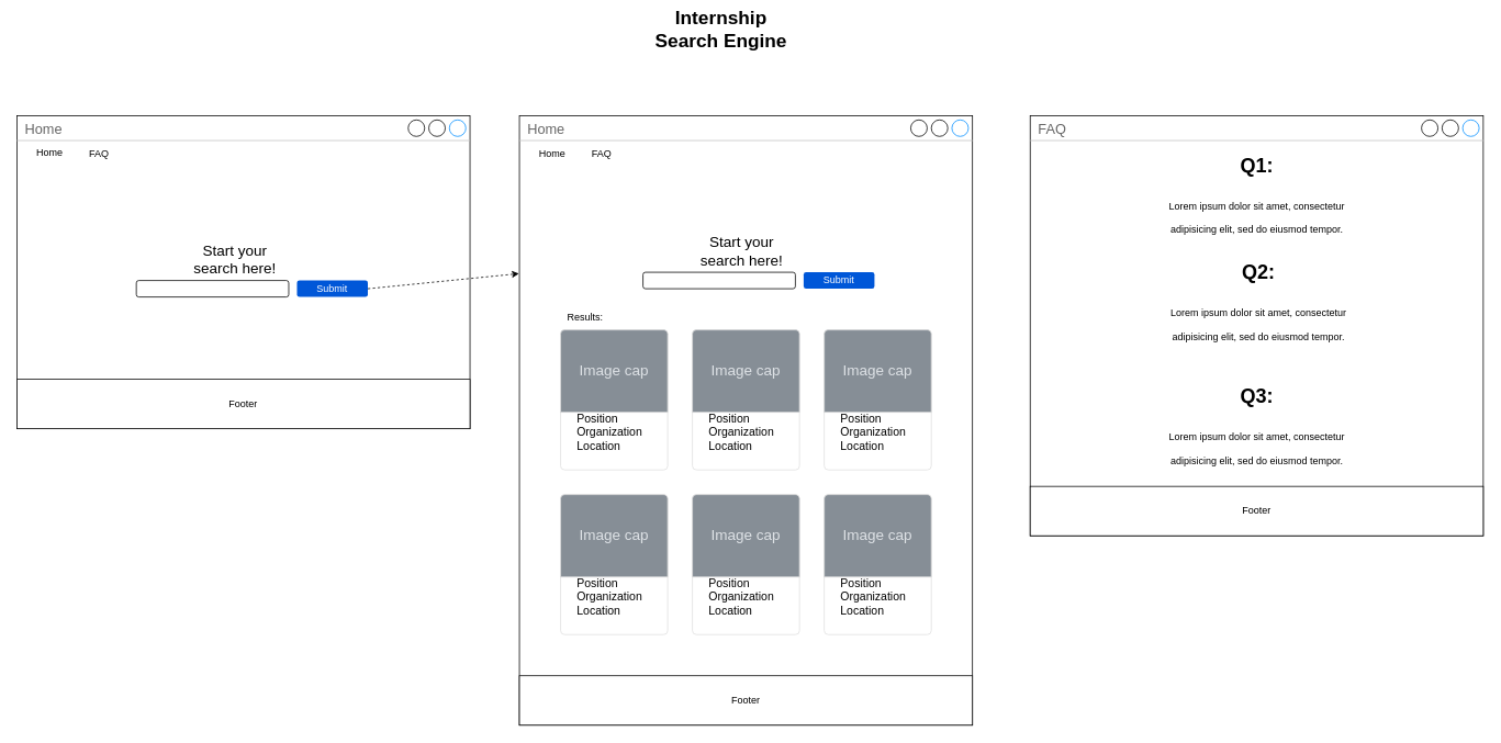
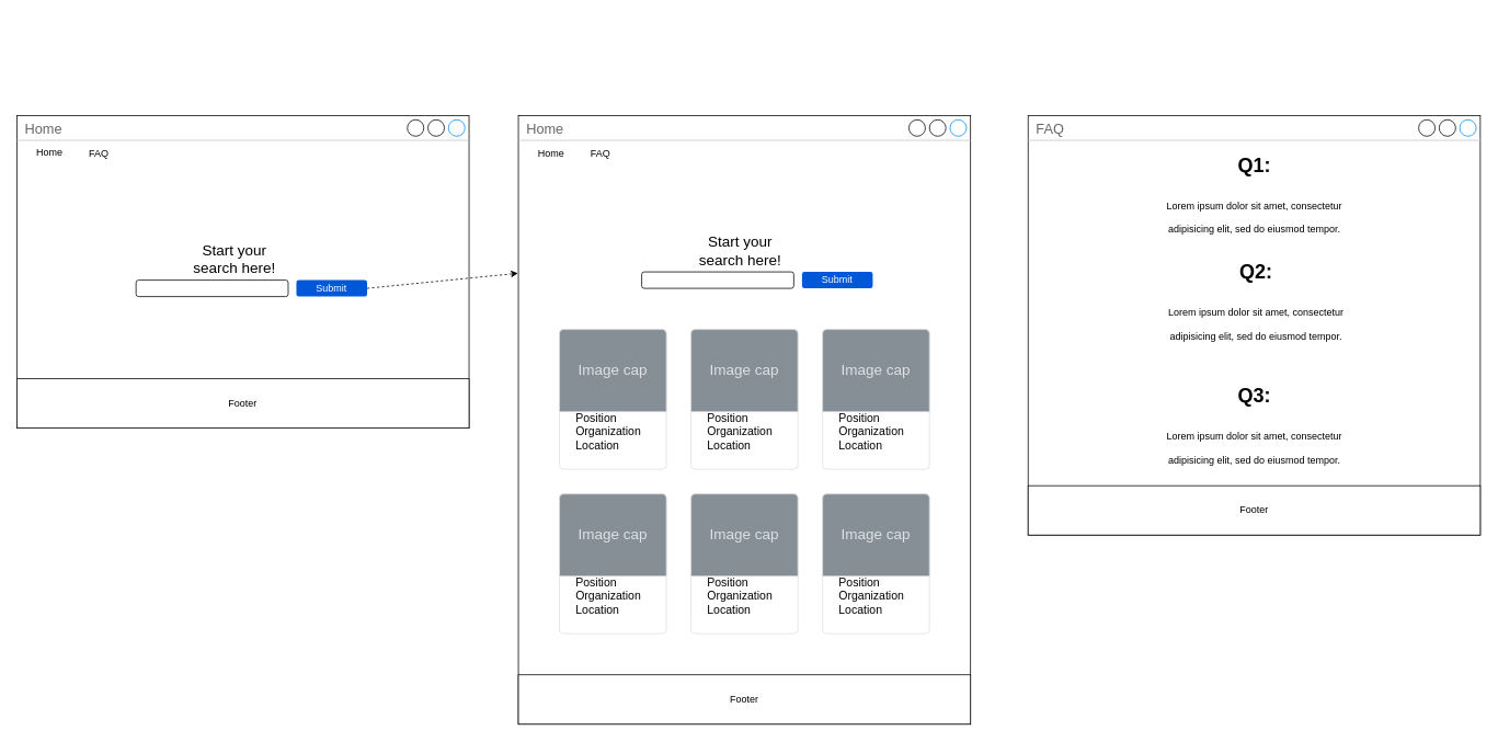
- <mxCell id="31" value="&lt;font style=&quot;font-size: 23px;&quot;&gt;&lt;b&gt;Internship Search Engine&lt;/b&gt;&lt;/font&gt;" style="text;html=1;align=center;verticalAlign=middle;whiteSpace=wrap;rounded=0;" vertex="1" parent="1"><mxGeometry x="780" y="20" width="190" height="30" as="geometry" /></mxCell>
- <mxCell id="28" value="Results:" style="text;html=1;align=center;verticalAlign=middle;whiteSpace=wrap;rounded=0;" vertex="1" parent="1"><mxGeometry x="680" y="370" width="60" height="30" as="geometry" /></mxCell>
